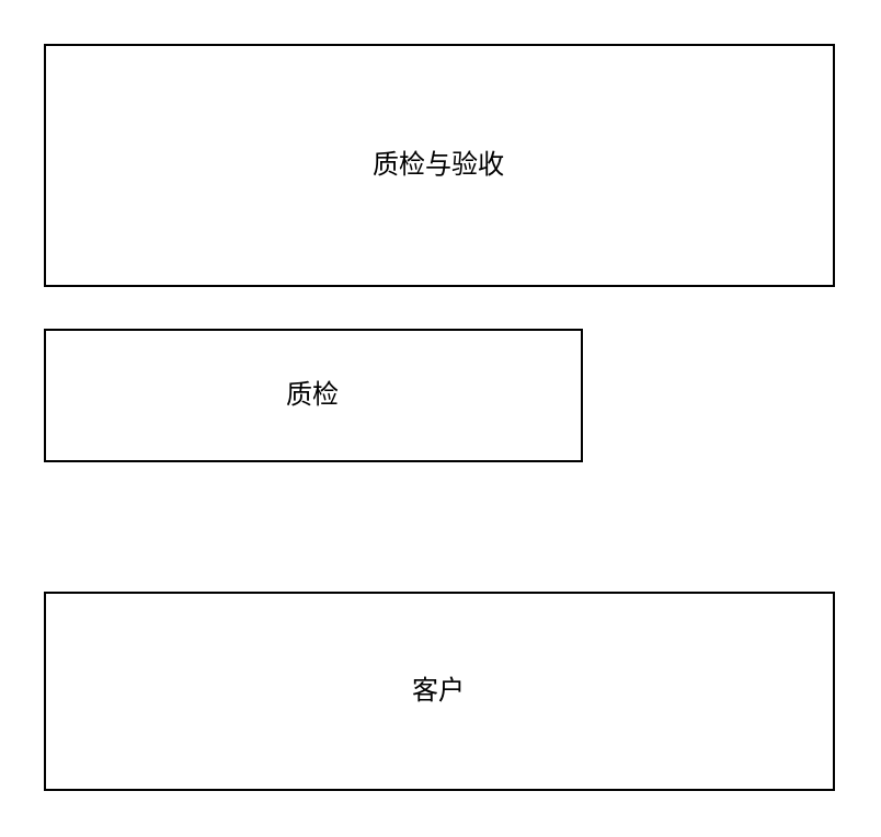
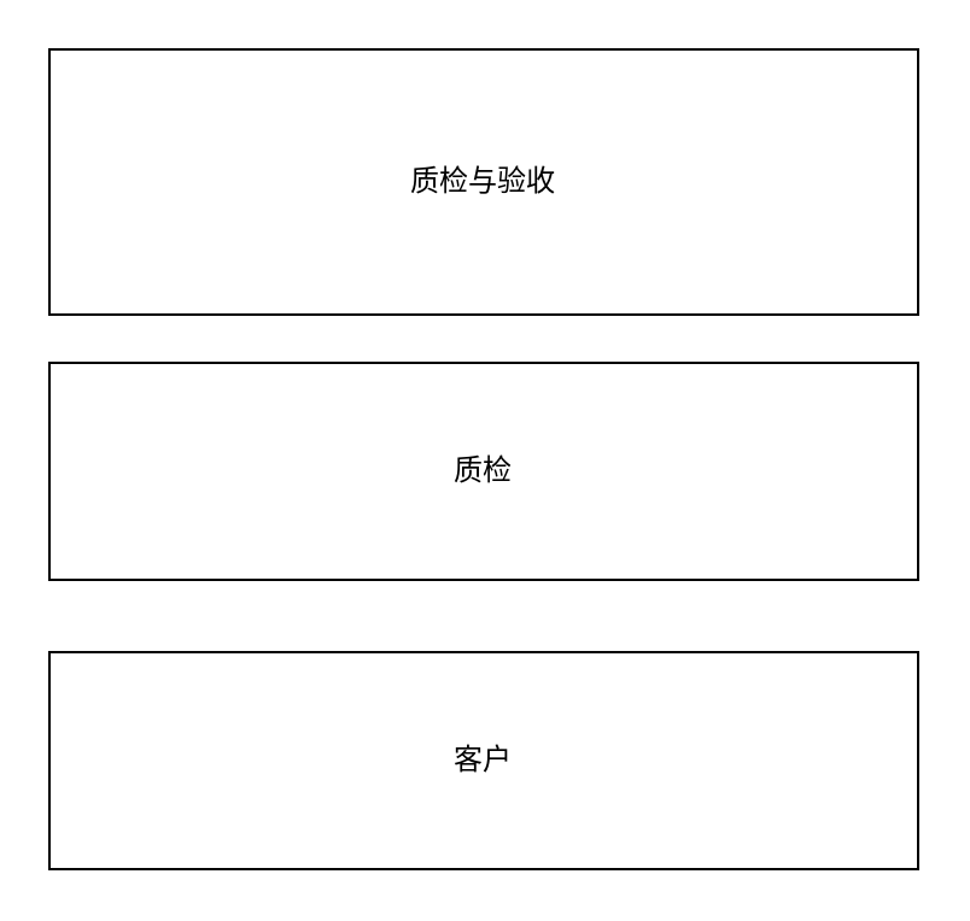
- <mxCell id="4" value="质检" style="rounded=0;whiteSpace=wrap;html=1;" vertex="1" parent="1"><mxGeometry x="20" y="150" width="245" height="60" as="geometry" /></mxCell>
+ <mxCell id="4" value="质检" style="rounded=0;whiteSpace=wrap;html=1;" vertex="1" parent="1"><mxGeometry x="20" y="150" width="360" height="90" as="geometry" /></mxCell>
